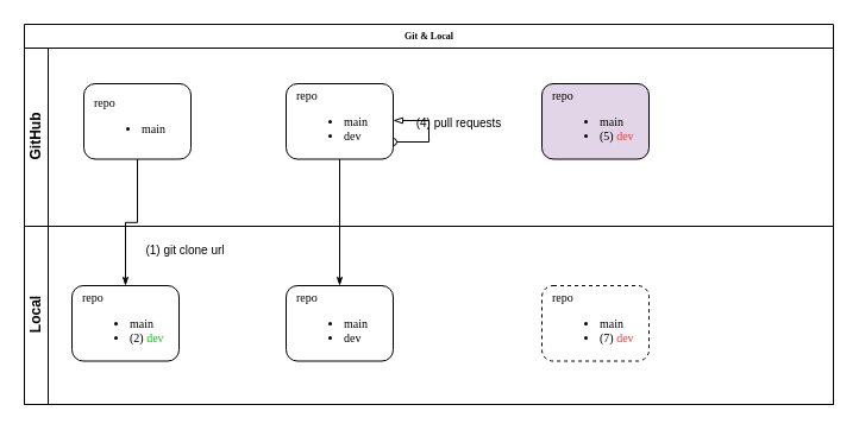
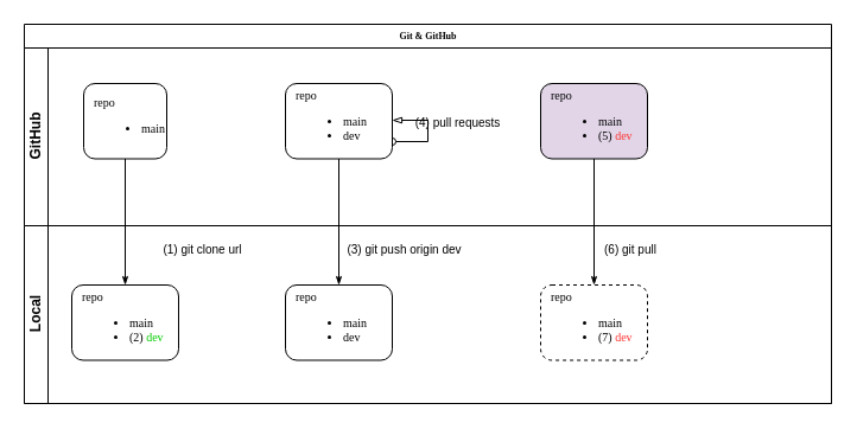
- <mxCell id="2" value="Git &amp;amp; Local" style="swimlane;html=1;childLayout=stackLayout;horizontal=1;startSize=20;horizontalStack=0;rounded=0;shadow=0;labelBackgroundColor=none;strokeWidth=1;fontFamily=Verdana;fontSize=8;align=center;" parent="1" vertex="1"><mxGeometry x="20" y="20" width="680" height="320" as="geometry" /></mxCell>
+ <mxCell id="2" value="Git &amp;amp; GitHub" style="swimlane;html=1;childLayout=stackLayout;horizontal=1;startSize=20;horizontalStack=0;rounded=0;shadow=0;labelBackgroundColor=none;strokeWidth=1;fontFamily=Verdana;fontSize=8;align=center;" parent="1" vertex="1"><mxGeometry x="20" y="20" width="680" height="320" as="geometry" /></mxCell>
- <mxCell id="6" value="repo&lt;br style=&quot;font-size: 10px;&quot;&gt;&lt;ul style=&quot;font-size: 10px;&quot;&gt;&lt;li style=&quot;font-size: 10px;&quot;&gt;&lt;span style=&quot;font-size: 10px;&quot;&gt;main&lt;/span&gt;&lt;/li&gt;&lt;/ul&gt;" style="rounded=1;whiteSpace=wrap;html=1;shadow=0;labelBackgroundColor=none;strokeWidth=1;fontFamily=Verdana;fontSize=10;align=left;spacingLeft=7;" parent="4" vertex="1"><mxGeometry x="50" y="30" width="90" height="63.5" as="geometry" /></mxCell>
+ <mxCell id="6" value="repo&lt;br style=&quot;font-size: 10px;&quot;&gt;&lt;ul style=&quot;font-size: 10px;&quot;&gt;&lt;li style=&quot;font-size: 10px;&quot;&gt;&lt;span style=&quot;font-size: 10px;&quot;&gt;main&lt;/span&gt;&lt;/li&gt;&lt;/ul&gt;" style="rounded=1;whiteSpace=wrap;html=1;shadow=0;labelBackgroundColor=none;strokeWidth=1;fontFamily=Verdana;fontSize=10;align=left;spacingLeft=7;" parent="4" vertex="1"><mxGeometry x="50" y="30" width="70" height="63.5" as="geometry" /></mxCell>
+ <mxCell id="16" style="edgeStyle=orthogonalEdgeStyle;rounded=0;html=1;labelBackgroundColor=none;startArrow=none;startFill=0;startSize=5;endArrow=classicThin;endFill=1;endSize=5;jettySize=auto;orthogonalLoop=1;strokeWidth=1;fontFamily=Verdana;fontSize=8;entryX=0.5;entryY=0;entryDx=0;entryDy=0;" edge="1" parent="1" source="18" target="17"><mxGeometry relative="1" as="geometry"><mxPoint x="320" y="170" as="targetPoint" /></mxGeometry></mxCell>
- <mxCell id="10" value="&lt;font style=&quot;font-size: 10px&quot;&gt;(1) git clone url&lt;/font&gt;" style="text;html=1;align=center;verticalAlign=middle;resizable=0;points=[];autosize=1;strokeColor=none;fillColor=none;" vertex="1" parent="8"><mxGeometry x="95" y="10" width="80" height="20" as="geometry" /></mxCell>
+ <mxCell id="10" value="&lt;font style=&quot;font-size: 10px&quot;&gt;(1) git clone url&lt;/font&gt;" style="text;html=1;align=center;verticalAlign=middle;resizable=0;points=[];autosize=1;strokeColor=none;fillColor=none;" vertex="1" parent="8"><mxGeometry x="110" y="10" width="80" height="20" as="geometry" /></mxCell>
+ <mxCell id="11" value="&lt;font style=&quot;font-size: 10px&quot;&gt;(3) git push origin dev&lt;/font&gt;" style="text;html=1;align=center;verticalAlign=middle;resizable=0;points=[];autosize=1;strokeColor=none;fillColor=none;" vertex="1" parent="8"><mxGeometry x="265" y="10" width="110" height="20" as="geometry" /></mxCell>
+ <mxCell id="12" value="&lt;font style=&quot;font-size: 10px&quot;&gt;(6) git pull&lt;/font&gt;" style="text;html=1;align=left;verticalAlign=middle;resizable=0;points=[];autosize=1;strokeColor=none;fillColor=none;" vertex="1" parent="8"><mxGeometry x="487" y="10" width="60" height="20" as="geometry" /></mxCell>
